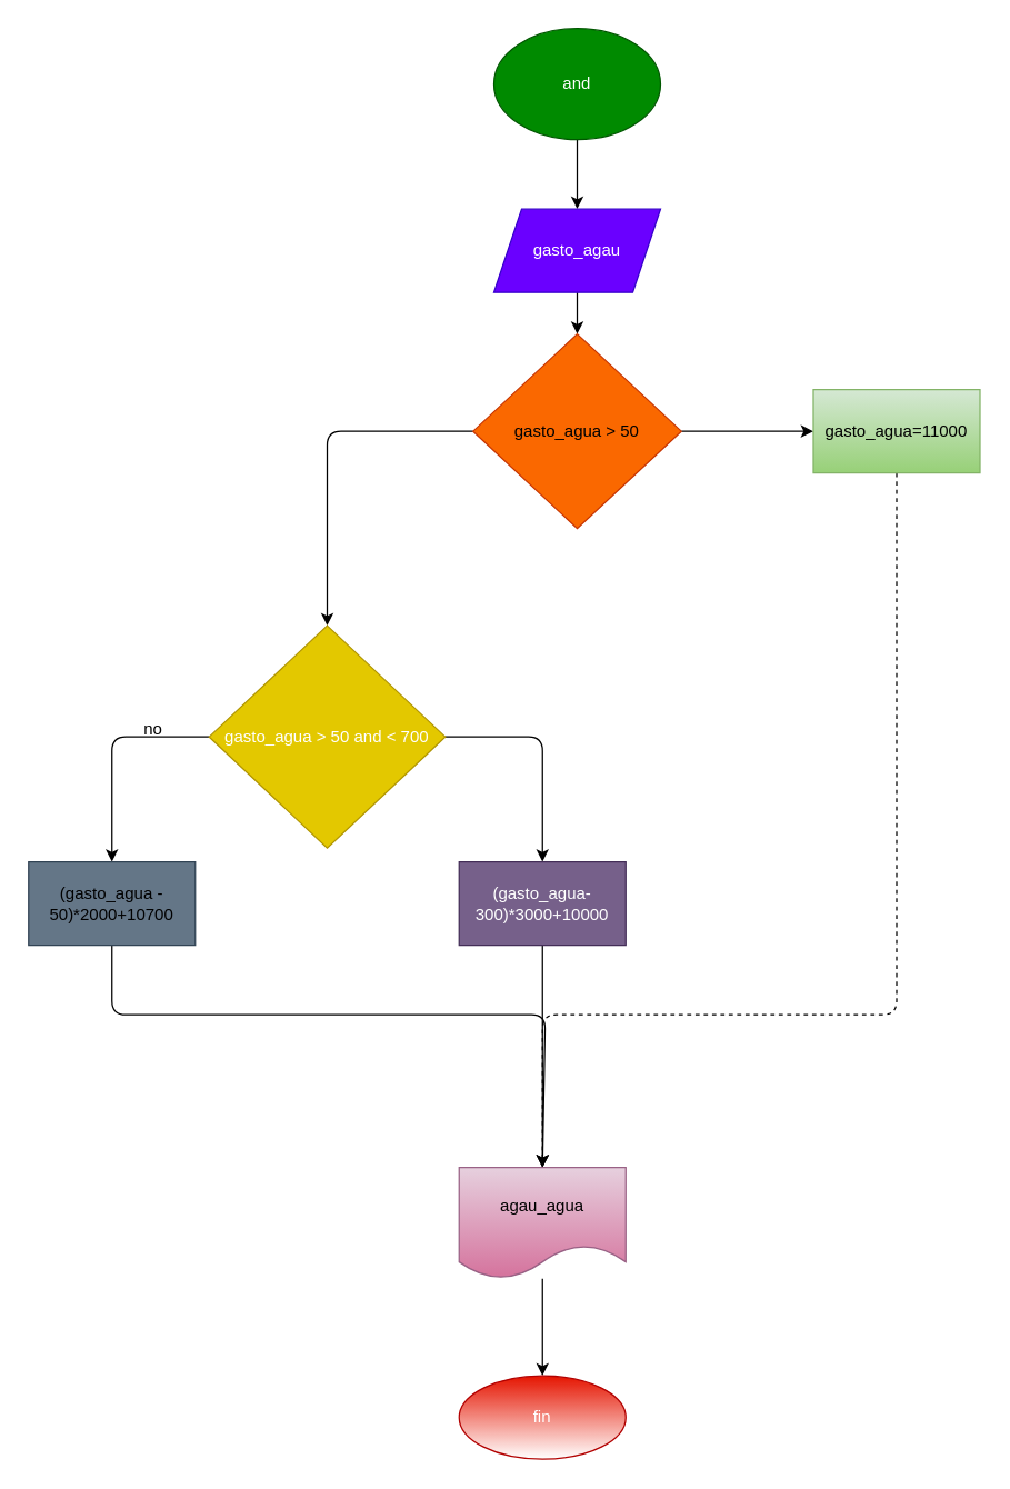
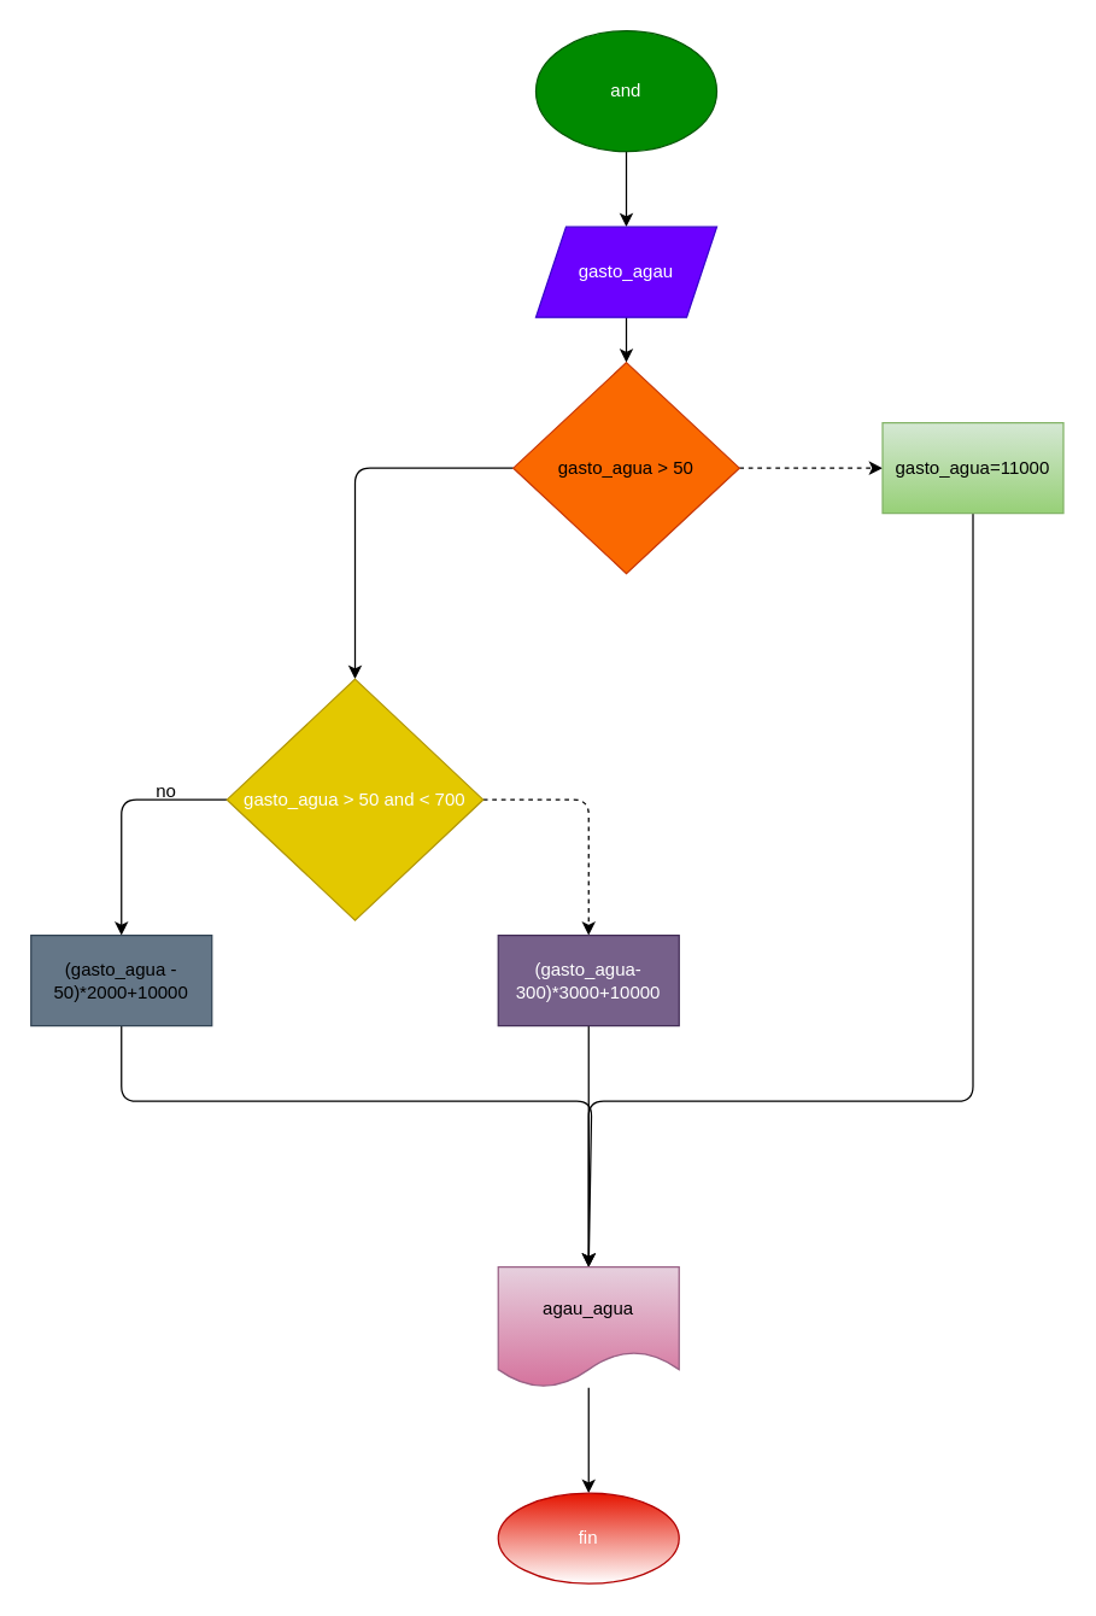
- <mxCell id="6" value="" style="edgeStyle=none;html=1;" edge="1" parent="1" source="8" target="10"><mxGeometry relative="1" as="geometry" /></mxCell>
+ <mxCell id="6" value="" style="edgeStyle=none;html=1;dashed=1;" edge="1" parent="1" source="8" target="10"><mxGeometry relative="1" as="geometry" /></mxCell>
- <mxCell id="12" value="" style="edgeStyle=none;html=1;" edge="1" parent="1" source="13" target="16"><mxGeometry relative="1" as="geometry"><Array as="points"><mxPoint x="390" y="530" /></Array></mxGeometry></mxCell>
+ <mxCell id="12" value="" style="edgeStyle=none;html=1;dashed=1;" edge="1" parent="1" source="13" target="16"><mxGeometry relative="1" as="geometry"><Array as="points"><mxPoint x="390" y="530" /></Array></mxGeometry></mxCell>
- <mxCell id="18" value="&lt;span style=&quot;color: rgb(0 , 0 , 0)&quot;&gt;(gasto_agua - 50)*2000+10700&lt;/span&gt;" style="rounded=0;whiteSpace=wrap;html=1;fillColor=#647687;fontColor=#ffffff;strokeColor=#314354;" vertex="1" parent="1"><mxGeometry x="20" y="620" width="120" height="60" as="geometry" /></mxCell>
+ <mxCell id="18" value="&lt;span style=&quot;color: rgb(0 , 0 , 0)&quot;&gt;(gasto_agua - 50)*2000+10000&lt;/span&gt;" style="rounded=0;whiteSpace=wrap;html=1;fillColor=#647687;fontColor=#ffffff;strokeColor=#314354;" vertex="1" parent="1"><mxGeometry x="20" y="620" width="120" height="60" as="geometry" /></mxCell>
- <mxCell id="9" style="edgeStyle=none;html=1;entryX=0.5;entryY=0;entryDx=0;entryDy=0;dashed=1;" edge="1" parent="1" source="10" target="20"><mxGeometry relative="1" as="geometry"><mxPoint x="390" y="830" as="targetPoint" /><Array as="points"><mxPoint x="645" y="730" /><mxPoint x="390" y="730" /></Array></mxGeometry></mxCell>
+ <mxCell id="9" style="edgeStyle=none;html=1;entryX=0.5;entryY=0;entryDx=0;entryDy=0;" edge="1" parent="1" source="10" target="20"><mxGeometry relative="1" as="geometry"><mxPoint x="390" y="830" as="targetPoint" /><Array as="points"><mxPoint x="645" y="730" /><mxPoint x="390" y="730" /></Array></mxGeometry></mxCell>
